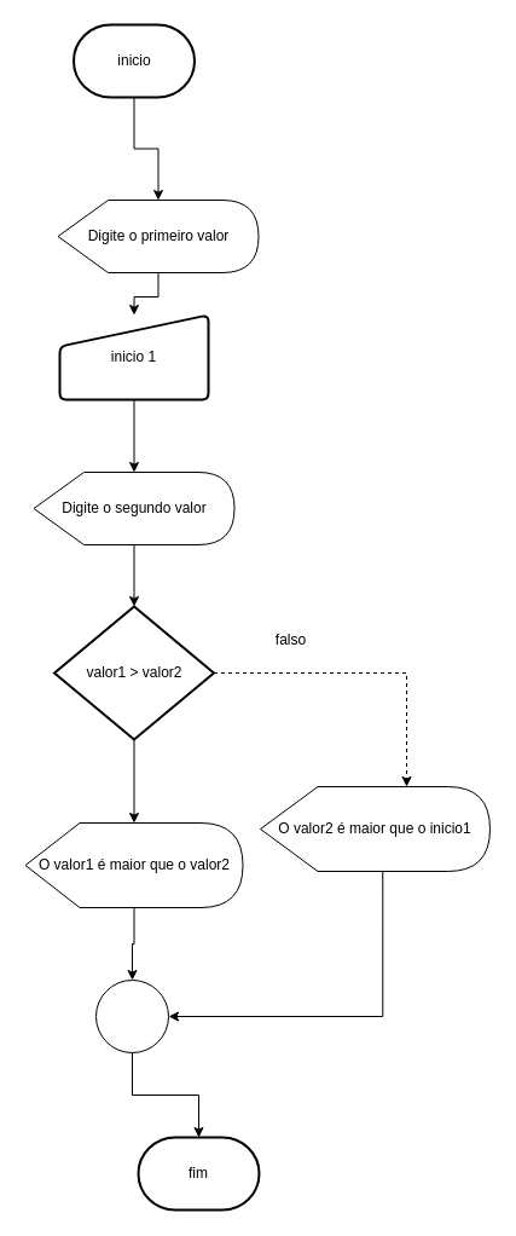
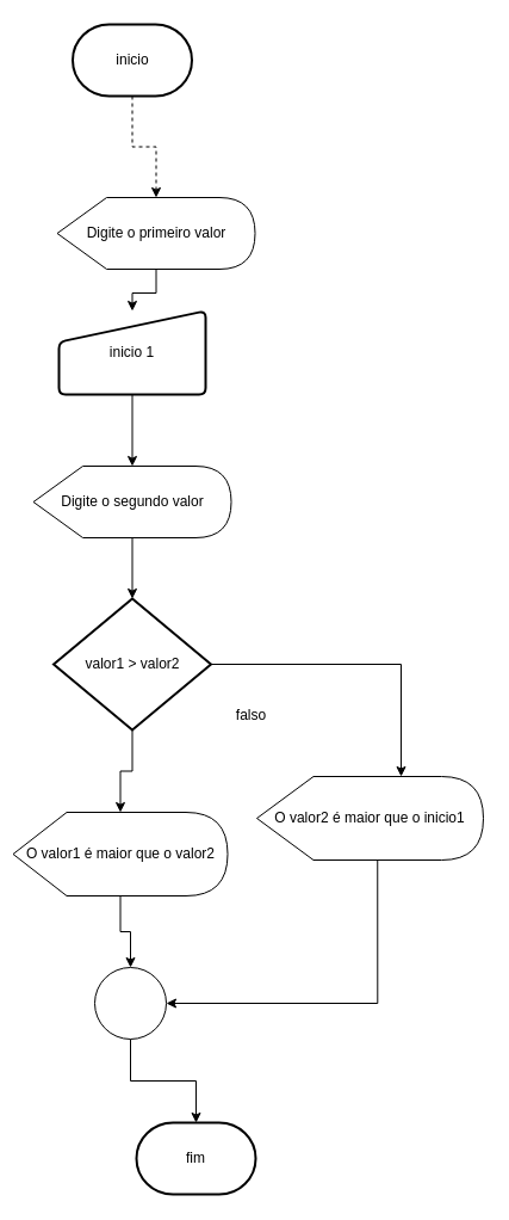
- <mxCell id="2" value="" style="edgeStyle=orthogonalEdgeStyle;rounded=0;orthogonalLoop=1;jettySize=auto;html=1;" edge="1" parent="1" source="3" target="6"><mxGeometry relative="1" as="geometry" /></mxCell>
+ <mxCell id="2" value="" style="edgeStyle=orthogonalEdgeStyle;rounded=0;orthogonalLoop=1;jettySize=auto;html=1;dashed=1;" edge="1" parent="1" source="3" target="6"><mxGeometry relative="1" as="geometry" /></mxCell>
- <mxCell id="17" value="falso&lt;div&gt;&lt;br&gt;&lt;/div&gt;" style="text;html=1;align=center;verticalAlign=middle;resizable=0;points=[];autosize=1;strokeColor=none;fillColor=none;" vertex="1" parent="1"><mxGeometry x="215" y="516" width="50" height="40" as="geometry" /></mxCell>
+ <mxCell id="17" value="falso&lt;div&gt;&lt;br&gt;&lt;/div&gt;" style="text;html=1;align=center;verticalAlign=middle;resizable=0;points=[];autosize=1;strokeColor=none;fillColor=none;" vertex="1" parent="1"><mxGeometry x="185" y="586" width="50" height="40" as="geometry" /></mxCell>
- <mxCell id="16" style="edgeStyle=orthogonalEdgeStyle;rounded=0;orthogonalLoop=1;jettySize=auto;html=1;entryX=0.637;entryY=0;entryDx=0;entryDy=0;entryPerimeter=0;dashed=1;" edge="1" parent="1" source="11" target="15"><mxGeometry relative="1" as="geometry" /></mxCell>
+ <mxCell id="16" style="edgeStyle=orthogonalEdgeStyle;rounded=0;orthogonalLoop=1;jettySize=auto;html=1;entryX=0.637;entryY=0;entryDx=0;entryDy=0;entryPerimeter=0;" edge="1" parent="1" source="11" target="15"><mxGeometry relative="1" as="geometry" /></mxCell>
- <mxCell id="14" value="O valor1 é maior que o valor2" style="shape=display;whiteSpace=wrap;html=1;" vertex="1" parent="1"><mxGeometry x="20.5" y="680" width="180" height="70" as="geometry" /></mxCell>
+ <mxCell id="14" value="O valor1 é maior que o valor2" style="shape=display;whiteSpace=wrap;html=1;" vertex="1" parent="1"><mxGeometry x="10.5" y="680" width="180" height="70" as="geometry" /></mxCell>
